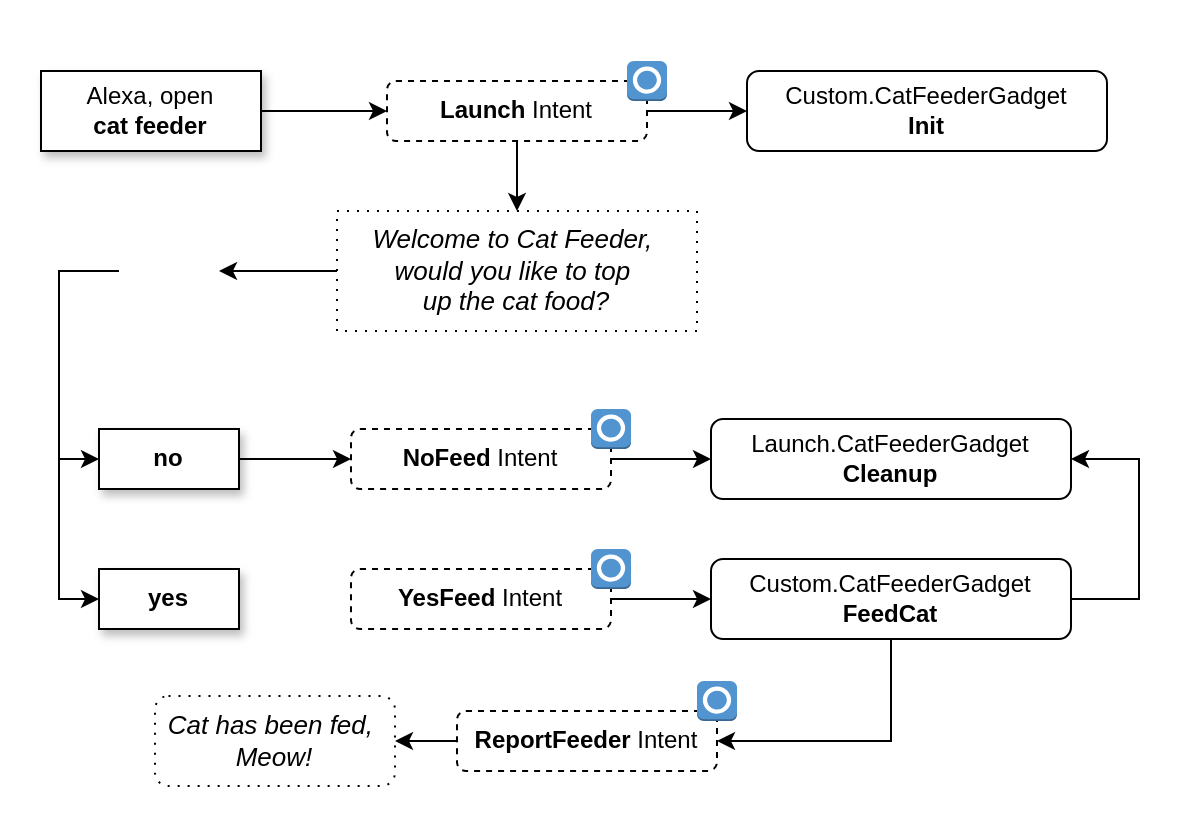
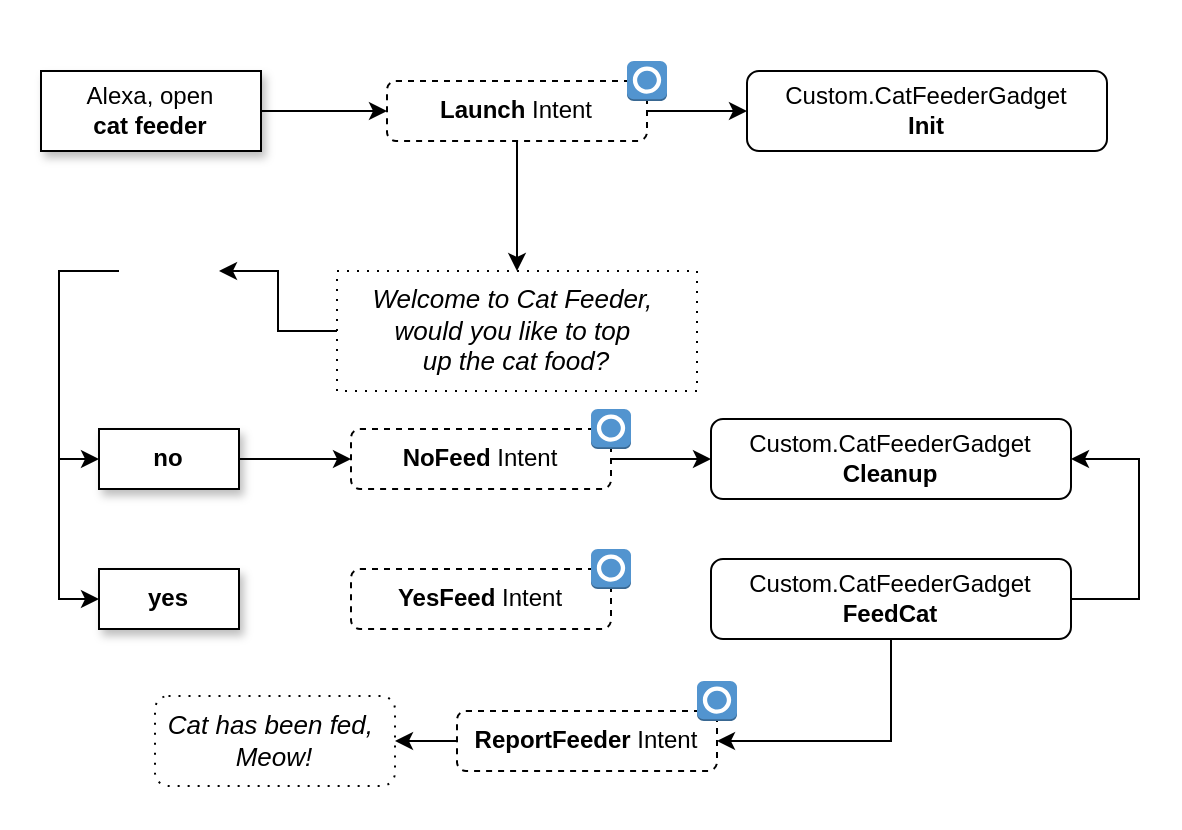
- <mxCell id="11" value="&lt;span style=&quot;font-size: 13px ; white-space: pre ; background-color: rgb(255 , 255 , 255)&quot;&gt;&lt;i&gt;Welcome to Cat Feeder, &lt;br&gt;would you like to top &lt;br&gt;up the cat food?&lt;/i&gt;&lt;/span&gt;" style="rounded=0;whiteSpace=wrap;html=1;dashed=1;dashPattern=1 4;" vertex="1" parent="1"><mxGeometry x="168" y="105" width="180" height="60" as="geometry" /></mxCell>
+ <mxCell id="11" value="&lt;span style=&quot;font-size: 13px ; white-space: pre ; background-color: rgb(255 , 255 , 255)&quot;&gt;&lt;i&gt;Welcome to Cat Feeder, &lt;br&gt;would you like to top &lt;br&gt;up the cat food?&lt;/i&gt;&lt;/span&gt;" style="rounded=0;whiteSpace=wrap;html=1;dashed=1;dashPattern=1 4;" vertex="1" parent="1"><mxGeometry x="168" y="135" width="180" height="60" as="geometry" /></mxCell>
- <mxCell id="31" value="&lt;span style=&quot;white-space: normal&quot;&gt;Launch.CatFeederGadget&lt;br&gt;&lt;b&gt;Cleanup&lt;/b&gt;&lt;/span&gt;" style="rounded=1;whiteSpace=wrap;html=1;" vertex="1" parent="1"><mxGeometry x="355" y="209" width="180" height="40" as="geometry" /></mxCell>
+ <mxCell id="31" value="&lt;span style=&quot;white-space: normal&quot;&gt;Custom.CatFeederGadget&lt;br&gt;&lt;b&gt;Cleanup&lt;/b&gt;&lt;/span&gt;" style="rounded=1;whiteSpace=wrap;html=1;" vertex="1" parent="1"><mxGeometry x="355" y="209" width="180" height="40" as="geometry" /></mxCell>
- <mxCell id="16" style="edgeStyle=orthogonalEdgeStyle;rounded=0;orthogonalLoop=1;jettySize=auto;html=1;entryX=0;entryY=0.5;entryDx=0;entryDy=0;" edge="1" parent="1" source="17" target="29"><mxGeometry relative="1" as="geometry" /></mxCell>
